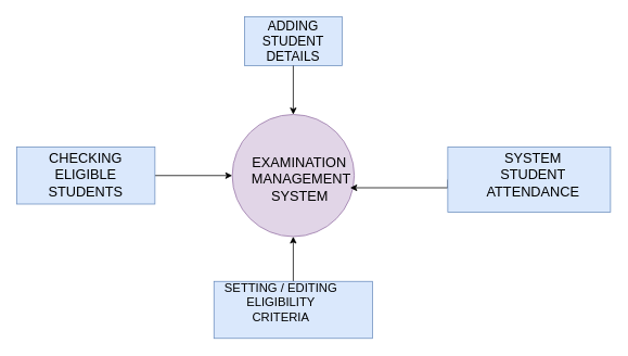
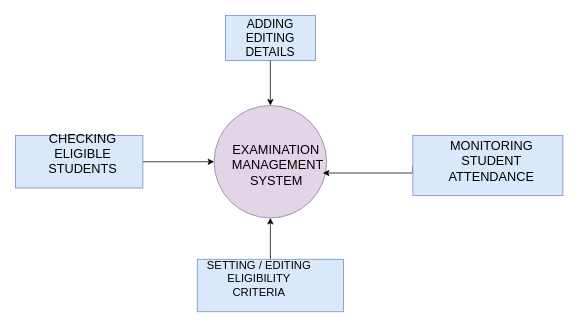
- <mxCell id="9" value="&lt;font style=&quot;font-size: 16px&quot;&gt;ADDING STUDENT DETAILS&lt;/font&gt;" style="text;html=1;strokeColor=none;fillColor=none;align=center;verticalAlign=middle;whiteSpace=wrap;rounded=0;" vertex="1" parent="1"><mxGeometry x="310" y="40" width="100" height="20" as="geometry" /></mxCell>
+ <mxCell id="9" value="&lt;font style=&quot;font-size: 16px&quot;&gt;ADDING EDITING DETAILS&lt;/font&gt;" style="text;html=1;strokeColor=none;fillColor=none;align=center;verticalAlign=middle;whiteSpace=wrap;rounded=0;" vertex="1" parent="1"><mxGeometry x="310" y="40" width="100" height="20" as="geometry" /></mxCell>
- <mxCell id="6" value="&lt;font style=&quot;font-size: 17px&quot;&gt;CHECKING ELIGIBLE STUDENTS&lt;/font&gt;" style="text;html=1;strokeColor=none;fillColor=none;align=center;verticalAlign=middle;whiteSpace=wrap;rounded=0;" vertex="1" parent="1"><mxGeometry x="35" y="195" width="140" height="40" as="geometry" /></mxCell>
+ <mxCell id="6" value="&lt;font style=&quot;font-size: 17px&quot;&gt;CHECKING ELIGIBLE STUDENTS&lt;/font&gt;" style="text;html=1;strokeColor=none;fillColor=none;align=center;verticalAlign=middle;whiteSpace=wrap;rounded=0;" vertex="1" parent="1"><mxGeometry x="40" y="185" width="140" height="40" as="geometry" /></mxCell>
- <mxCell id="12" value="&lt;font style=&quot;font-size: 17px&quot;&gt;SYSTEM STUDENT ATTENDANCE&lt;/font&gt;" style="text;html=1;strokeColor=none;fillColor=none;align=center;verticalAlign=middle;whiteSpace=wrap;rounded=0;" vertex="1" parent="1"><mxGeometry x="580" y="195" width="150" height="40" as="geometry" /></mxCell>
+ <mxCell id="12" value="&lt;font style=&quot;font-size: 17px&quot;&gt;MONITORING STUDENT ATTENDANCE&lt;/font&gt;" style="text;html=1;strokeColor=none;fillColor=none;align=center;verticalAlign=middle;whiteSpace=wrap;rounded=0;" vertex="1" parent="1"><mxGeometry x="580" y="195" width="150" height="40" as="geometry" /></mxCell>
